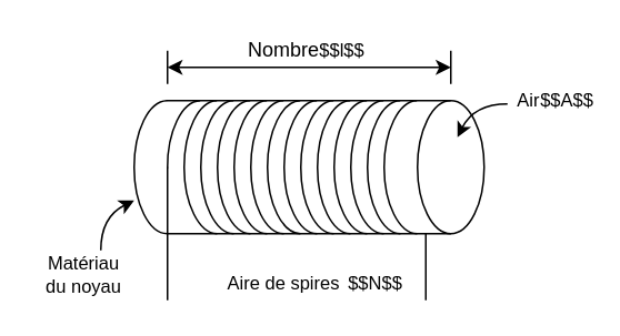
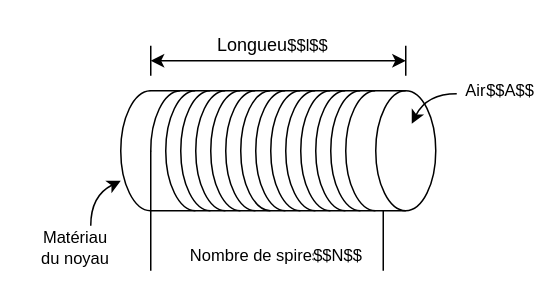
- <mxCell id="7" value="Nombre" style="text;html=1;strokeColor=none;fillColor=none;align=center;verticalAlign=middle;rounded=0;convertToSvg=1;whiteSpace=wrap;textDirection=ltr;labelPosition=center;verticalLabelPosition=middle;" vertex="1" parent="1"><mxGeometry x="140" y="20" width="60" height="20" as="geometry" /></mxCell>
+ <mxCell id="7" value="Longueur" style="text;html=1;strokeColor=none;fillColor=none;align=center;verticalAlign=middle;rounded=0;convertToSvg=1;whiteSpace=wrap;textDirection=ltr;labelPosition=center;verticalLabelPosition=middle;" vertex="1" parent="1"><mxGeometry x="140" y="20" width="60" height="20" as="geometry" /></mxCell>
- <mxCell id="2" value="Aire de spires" style="text;html=1;whiteSpace=wrap;strokeColor=none;fillColor=none;align=center;verticalAlign=middle;rounded=0;fontFamily=Helvetica;fontSize=11;fontColor=default;labelBackgroundColor=default;convertToSvg=1;" vertex="1" parent="1"><mxGeometry x="120" y="160" width="100" height="20" as="geometry" /></mxCell>
+ <mxCell id="2" value="Nombre de spires" style="text;html=1;whiteSpace=wrap;strokeColor=none;fillColor=none;align=center;verticalAlign=middle;rounded=0;fontFamily=Helvetica;fontSize=11;fontColor=default;labelBackgroundColor=default;convertToSvg=1;" vertex="1" parent="1"><mxGeometry x="120" y="160" width="100" height="20" as="geometry" /></mxCell>
